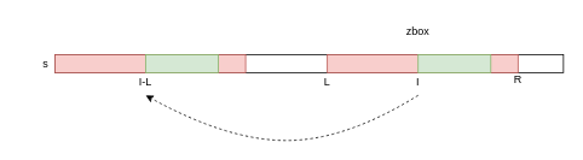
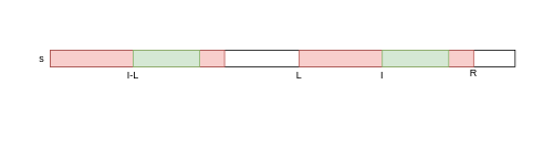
- <mxCell id="13" value="zbox" style="text;html=1;strokeColor=none;fillColor=none;align=center;verticalAlign=middle;whiteSpace=wrap;rounded=0;" vertex="1" parent="1"><mxGeometry x="430" y="20" width="60" height="30" as="geometry" /></mxCell>
- <mxCell id="11" value="" style="curved=1;endArrow=classic;html=1;entryX=0.5;entryY=1;entryDx=0;entryDy=0;exitX=0.5;exitY=1;exitDx=0;exitDy=0;dashed=1;" edge="1" parent="1" source="9" target="7"><mxGeometry width="50" height="50" relative="1" as="geometry"><mxPoint x="270" y="185" as="sourcePoint" /><mxPoint x="320" y="135" as="targetPoint" /><Array as="points"><mxPoint x="380" y="155" /><mxPoint x="250" y="155" /></Array></mxGeometry></mxCell>
